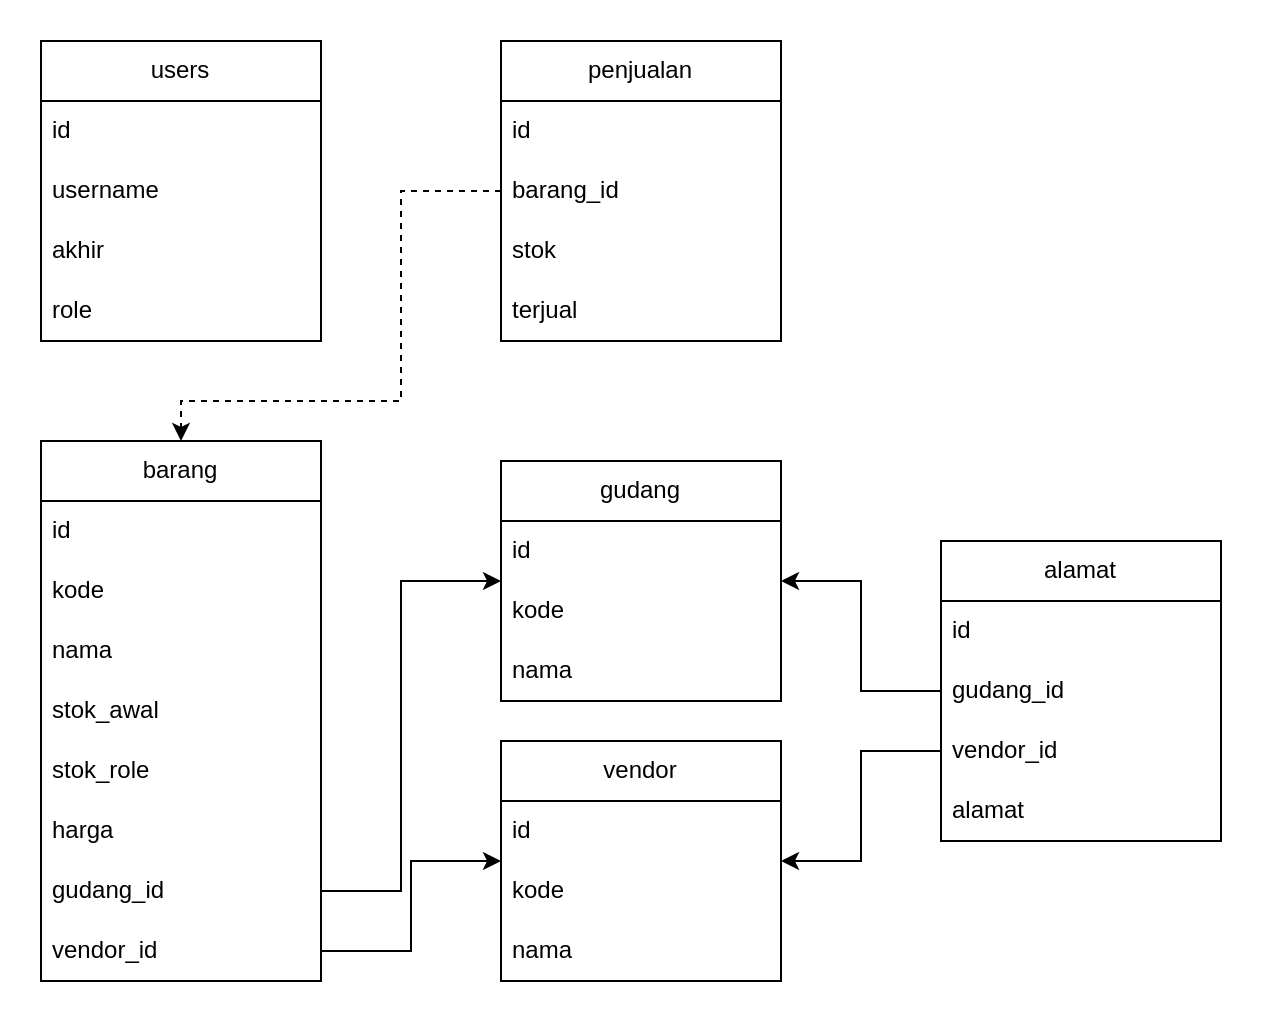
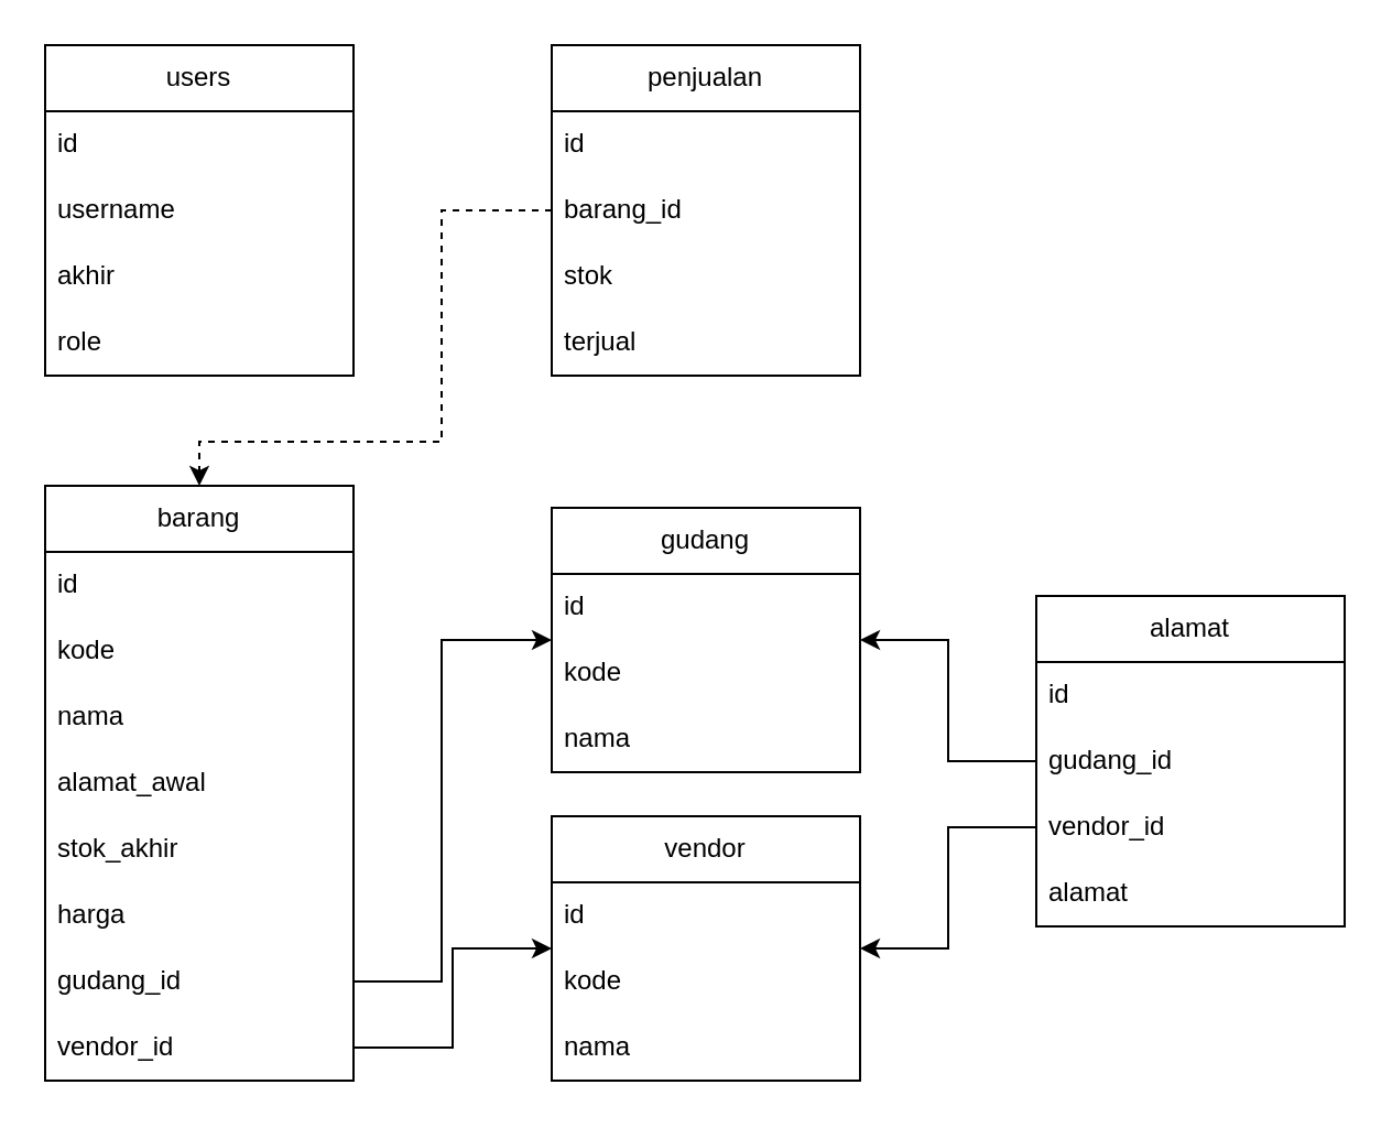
- <mxCell id="18" value="stok_awal" style="text;strokeColor=none;fillColor=none;align=left;verticalAlign=middle;spacingLeft=4;spacingRight=4;overflow=hidden;points=[[0,0.5],[1,0.5]];portConstraint=eastwest;rotatable=0;whiteSpace=wrap;html=1;" parent="14" vertex="1"><mxGeometry y="120" width="140" height="30" as="geometry" /></mxCell>
+ <mxCell id="18" value="alamat_awal" style="text;strokeColor=none;fillColor=none;align=left;verticalAlign=middle;spacingLeft=4;spacingRight=4;overflow=hidden;points=[[0,0.5],[1,0.5]];portConstraint=eastwest;rotatable=0;whiteSpace=wrap;html=1;" parent="14" vertex="1"><mxGeometry y="120" width="140" height="30" as="geometry" /></mxCell>
- <mxCell id="19" value="stok_role" style="text;strokeColor=none;fillColor=none;align=left;verticalAlign=middle;spacingLeft=4;spacingRight=4;overflow=hidden;points=[[0,0.5],[1,0.5]];portConstraint=eastwest;rotatable=0;whiteSpace=wrap;html=1;" parent="14" vertex="1"><mxGeometry y="150" width="140" height="30" as="geometry" /></mxCell>
+ <mxCell id="19" value="stok_akhir" style="text;strokeColor=none;fillColor=none;align=left;verticalAlign=middle;spacingLeft=4;spacingRight=4;overflow=hidden;points=[[0,0.5],[1,0.5]];portConstraint=eastwest;rotatable=0;whiteSpace=wrap;html=1;" parent="14" vertex="1"><mxGeometry y="150" width="140" height="30" as="geometry" /></mxCell>
